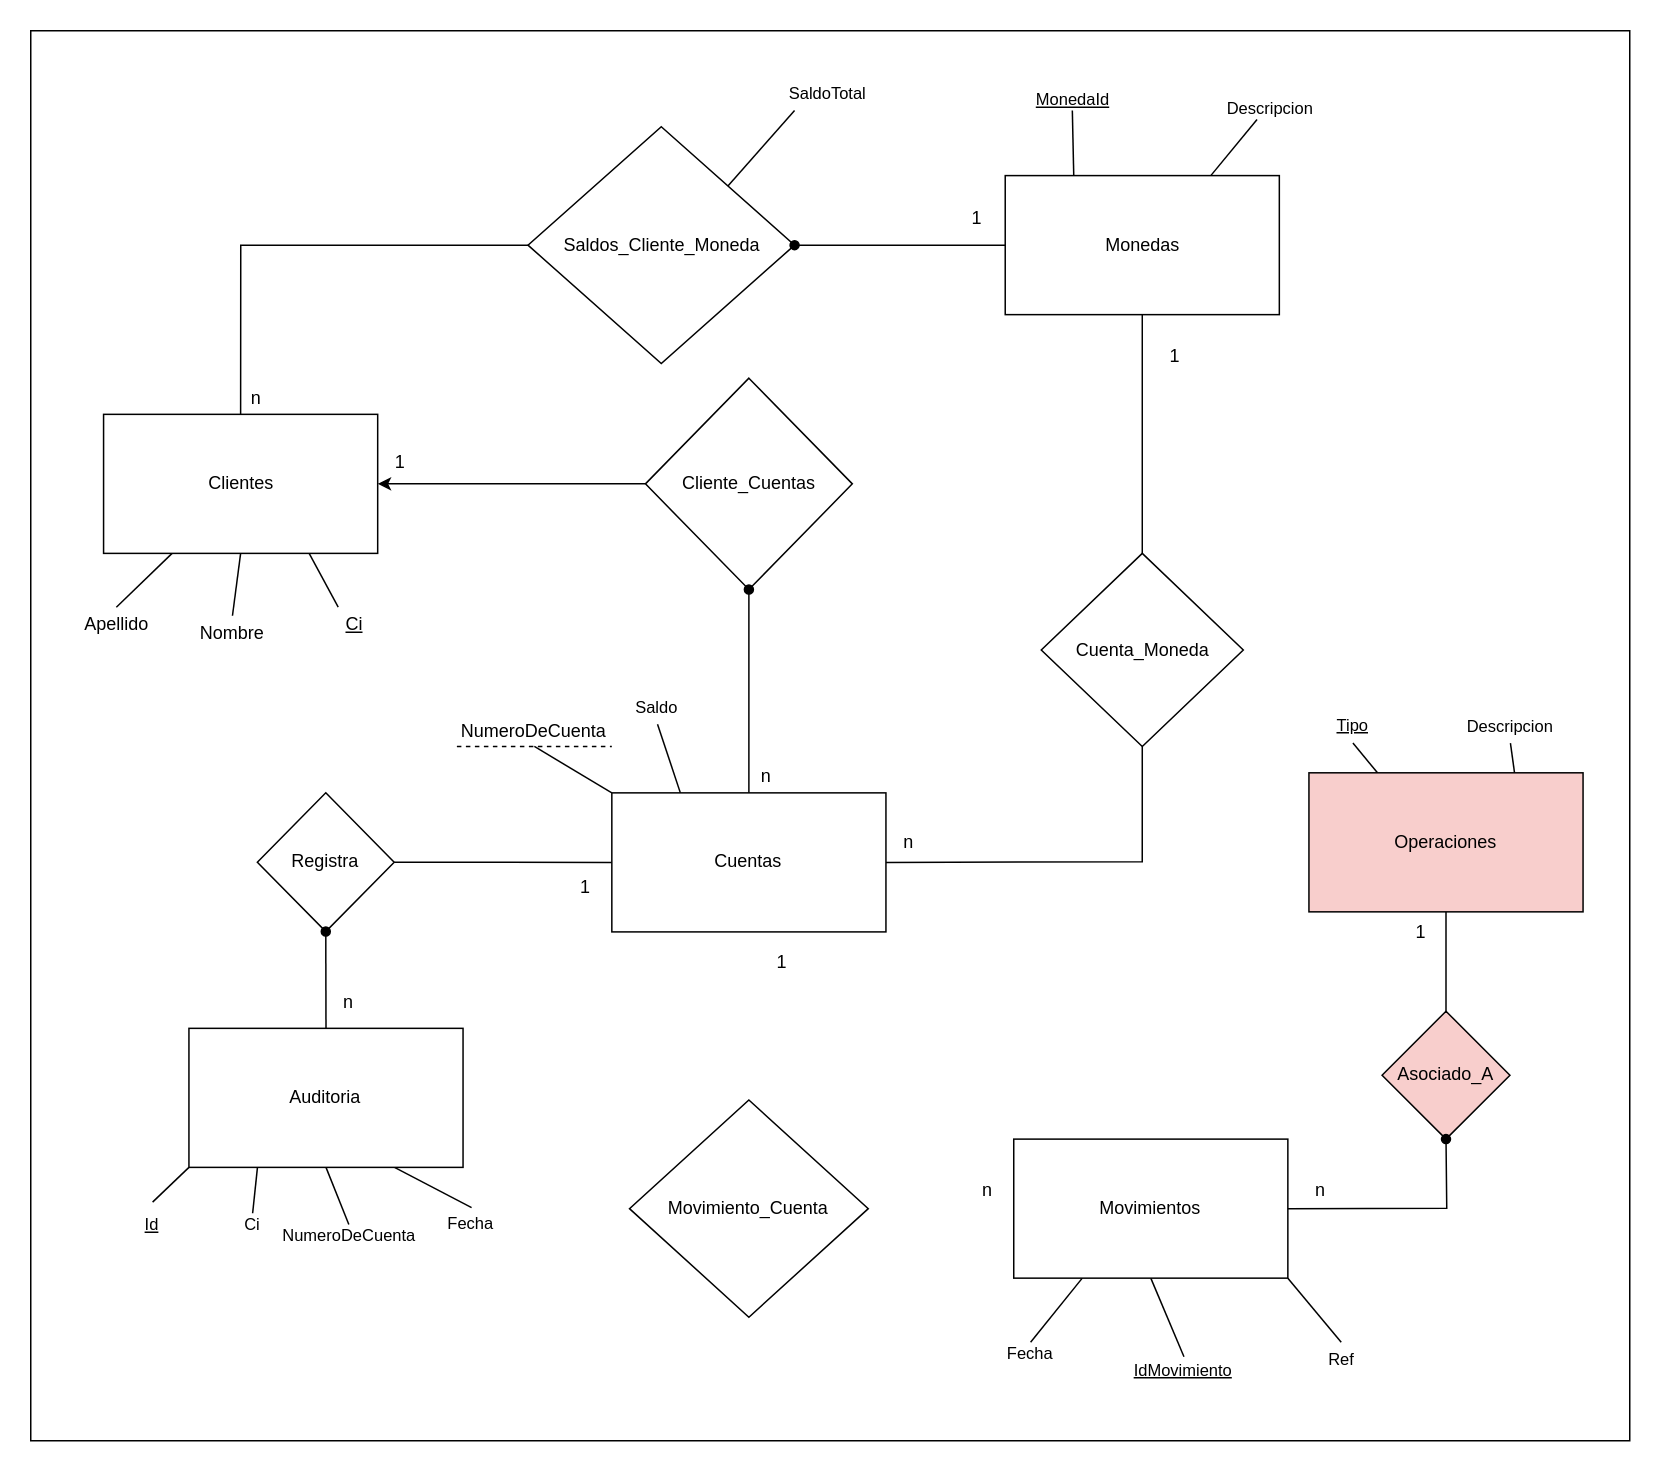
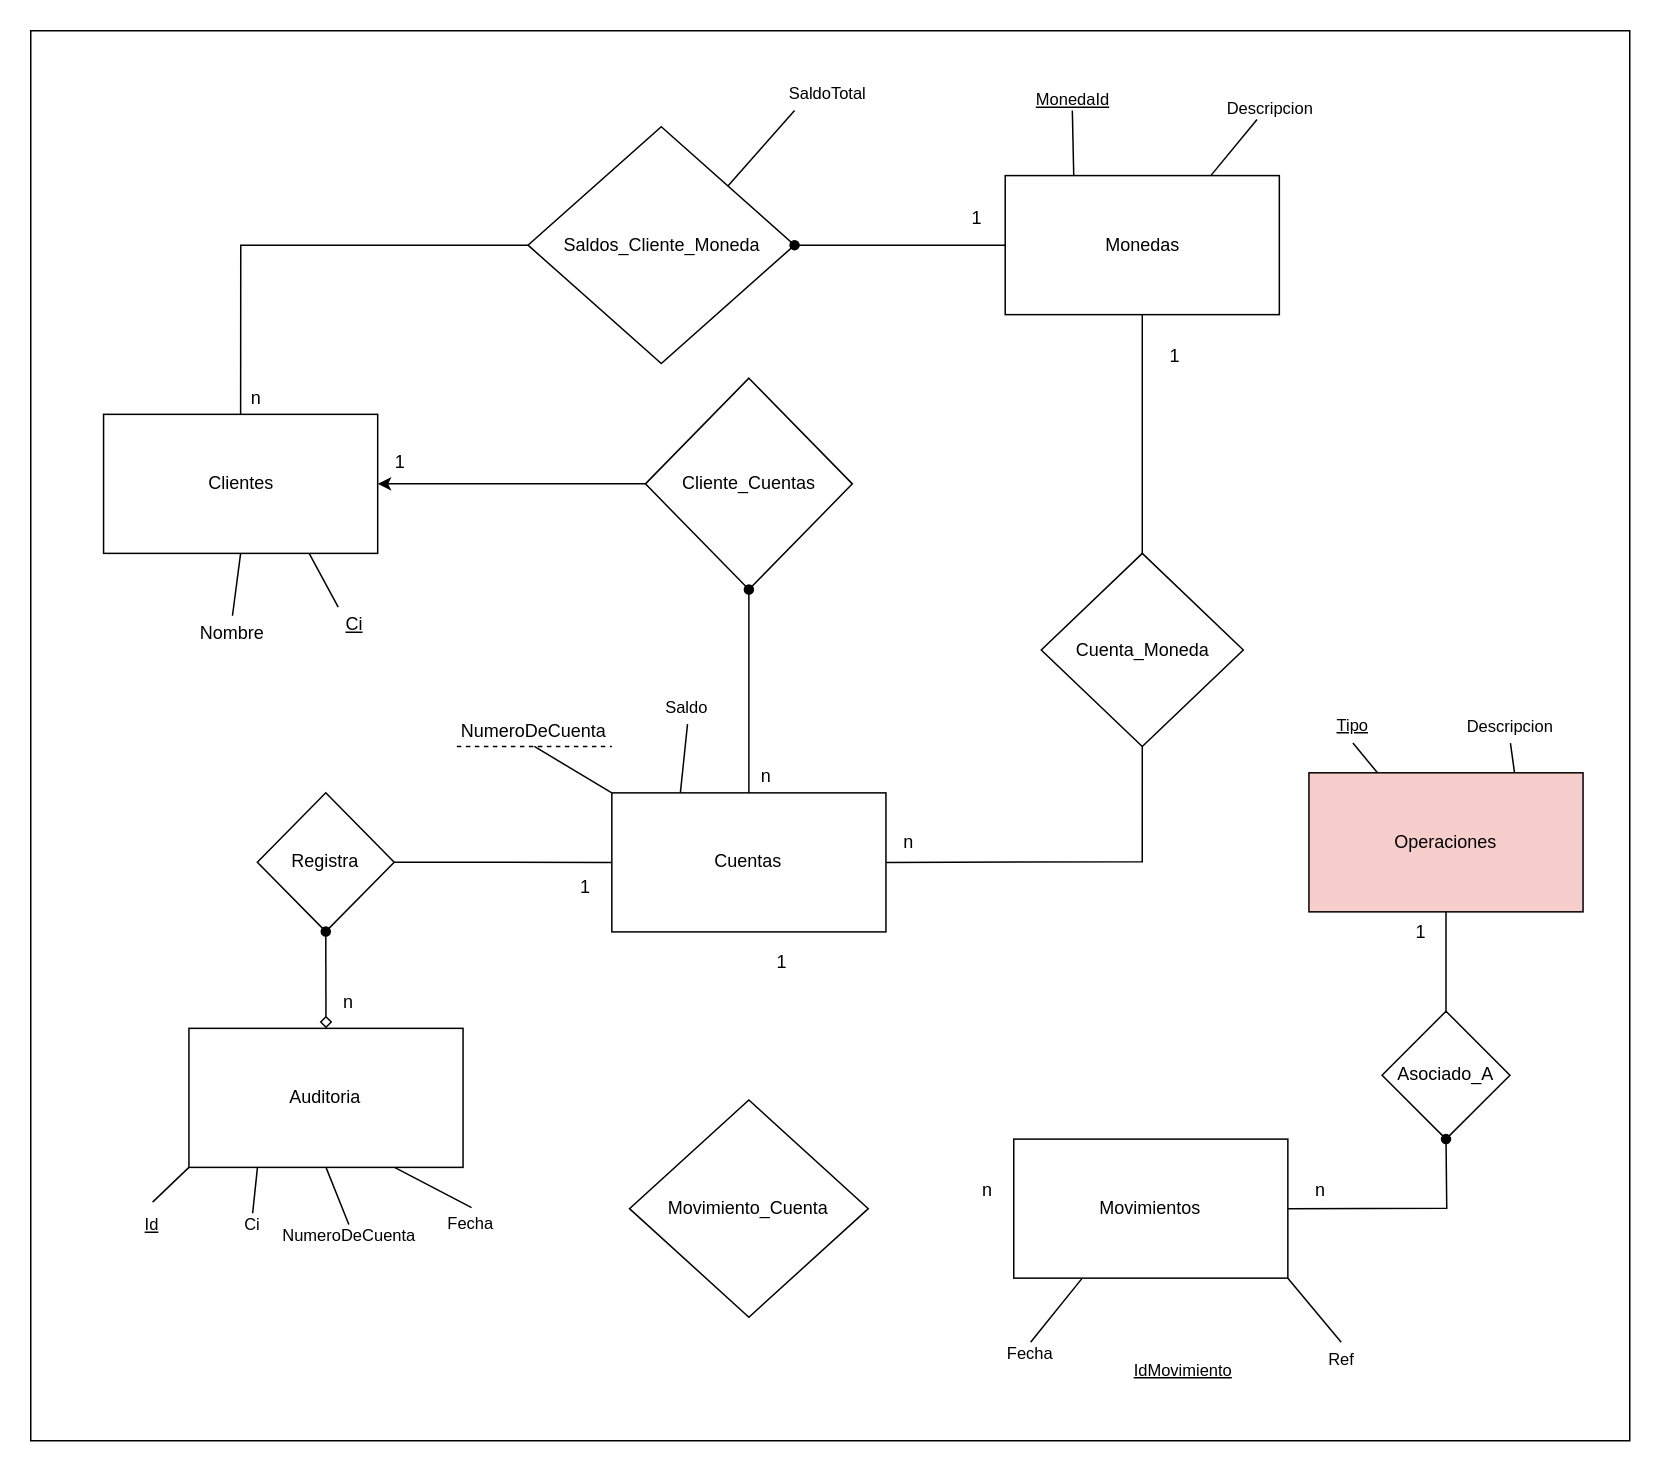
- <mxCell id="8" style="edgeStyle=none;html=1;exitX=0.25;exitY=1;exitDx=0;exitDy=0;entryX=0.5;entryY=0;entryDx=0;entryDy=0;endArrow=none;endFill=0;movable=1;resizable=1;rotatable=1;deletable=1;editable=1;locked=0;connectable=1;" parent="1" source="10" target="44" edge="1"><mxGeometry relative="1" as="geometry" /></mxCell>
- <mxCell id="44" value="Apellido" style="text;html=1;align=center;verticalAlign=middle;whiteSpace=wrap;rounded=0;movable=1;resizable=1;rotatable=1;deletable=1;editable=1;locked=0;connectable=1;" parent="1" vertex="1"><mxGeometry x="40.694" y="404.291" width="72.761" height="22.654" as="geometry" /></mxCell>
- <mxCell id="48" value="Saldo" style="text;html=1;align=center;verticalAlign=middle;whiteSpace=wrap;rounded=0;fontFamily=Helvetica;fontSize=11;fontColor=default;labelBackgroundColor=default;movable=1;resizable=1;rotatable=1;deletable=1;editable=1;locked=0;connectable=1;" parent="1" vertex="1"><mxGeometry x="407.396" y="459.089" width="60.912" height="23.174" as="geometry" /></mxCell>
+ <mxCell id="48" value="Saldo" style="text;html=1;align=center;verticalAlign=middle;whiteSpace=wrap;rounded=0;fontFamily=Helvetica;fontSize=11;fontColor=default;labelBackgroundColor=default;movable=1;resizable=1;rotatable=1;deletable=1;editable=1;locked=0;connectable=1;" parent="1" vertex="1"><mxGeometry x="427.396" y="459.089" width="60.912" height="23.174" as="geometry" /></mxCell>
- <mxCell id="63" style="edgeStyle=none;html=1;entryX=0.5;entryY=0;entryDx=0;entryDy=0;endArrow=none;endFill=0;exitX=0.5;exitY=1;exitDx=0;exitDy=0;movable=1;resizable=1;rotatable=1;deletable=1;editable=1;locked=0;connectable=1;startArrow=oval;startFill=1;" parent="1" source="38" target="23" edge="1"><mxGeometry relative="1" as="geometry"><mxPoint x="247.501" y="643.347" as="sourcePoint" /></mxGeometry></mxCell>
+ <mxCell id="63" style="edgeStyle=none;html=1;entryX=0.5;entryY=0;entryDx=0;entryDy=0;endArrow=diamond;endFill=0;exitX=0.5;exitY=1;exitDx=0;exitDy=0;movable=1;resizable=1;rotatable=1;deletable=1;editable=1;locked=0;connectable=1;startArrow=oval;startFill=1;" parent="1" source="38" target="23" edge="1"><mxGeometry relative="1" as="geometry"><mxPoint x="247.501" y="643.347" as="sourcePoint" /></mxGeometry></mxCell>
- <mxCell id="68" value="Asociado_A" style="rhombus;whiteSpace=wrap;html=1;rounded=0;resizable=1;fillColor=#f8cecc;" parent="1" vertex="1"><mxGeometry x="920.88" y="673.66" width="85.25" height="85.25" as="geometry" /></mxCell>
+ <mxCell id="68" value="Asociado_A" style="rhombus;whiteSpace=wrap;html=1;rounded=0;resizable=1;" parent="1" vertex="1"><mxGeometry x="920.88" y="673.66" width="85.25" height="85.25" as="geometry" /></mxCell>
- <mxCell id="16" style="edgeStyle=none;html=1;exitX=0.5;exitY=1;exitDx=0;exitDy=0;entryX=0.5;entryY=0;entryDx=0;entryDy=0;rounded=0;curved=0;endArrow=none;endFill=0;movable=1;resizable=1;rotatable=1;deletable=1;editable=1;locked=0;connectable=1;" parent="1" source="18" target="57" edge="1"><mxGeometry relative="1" as="geometry" /></mxCell>
